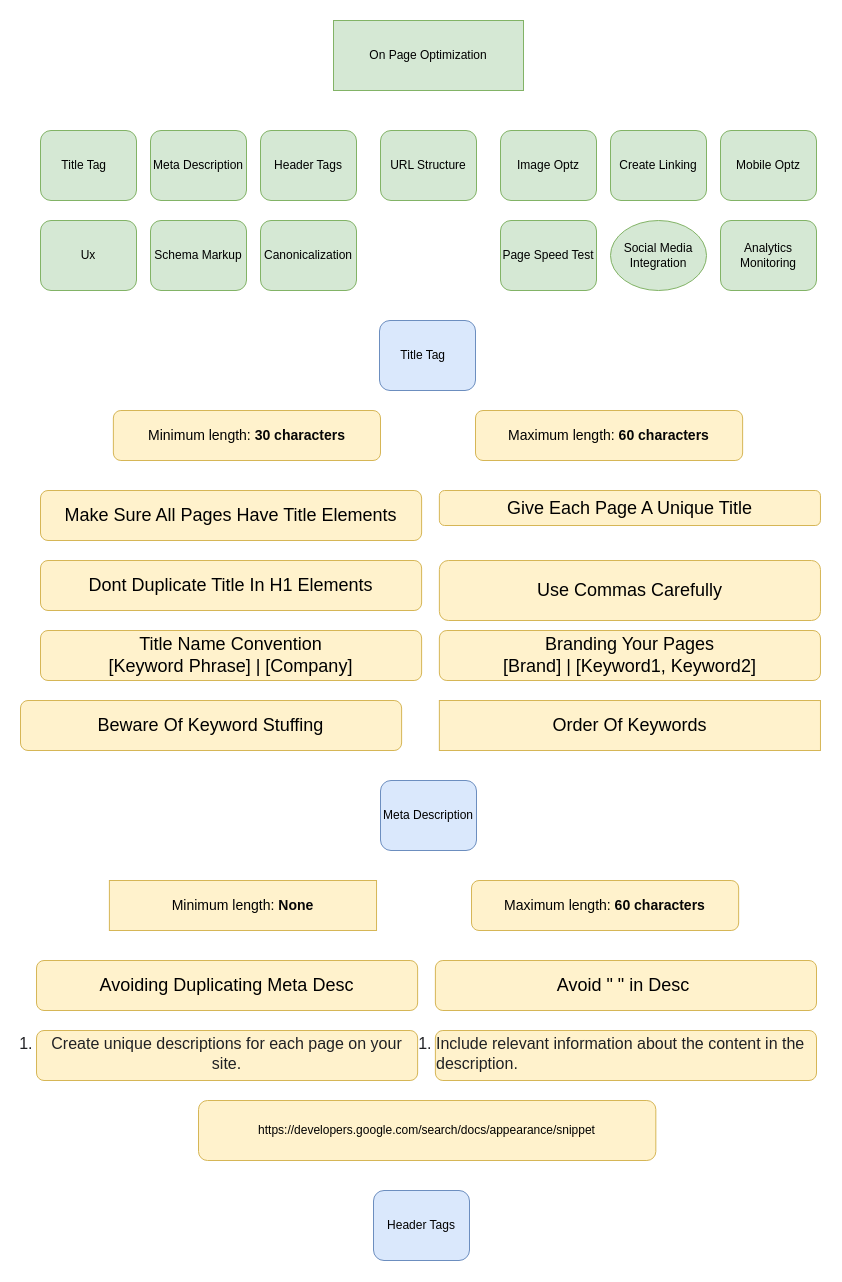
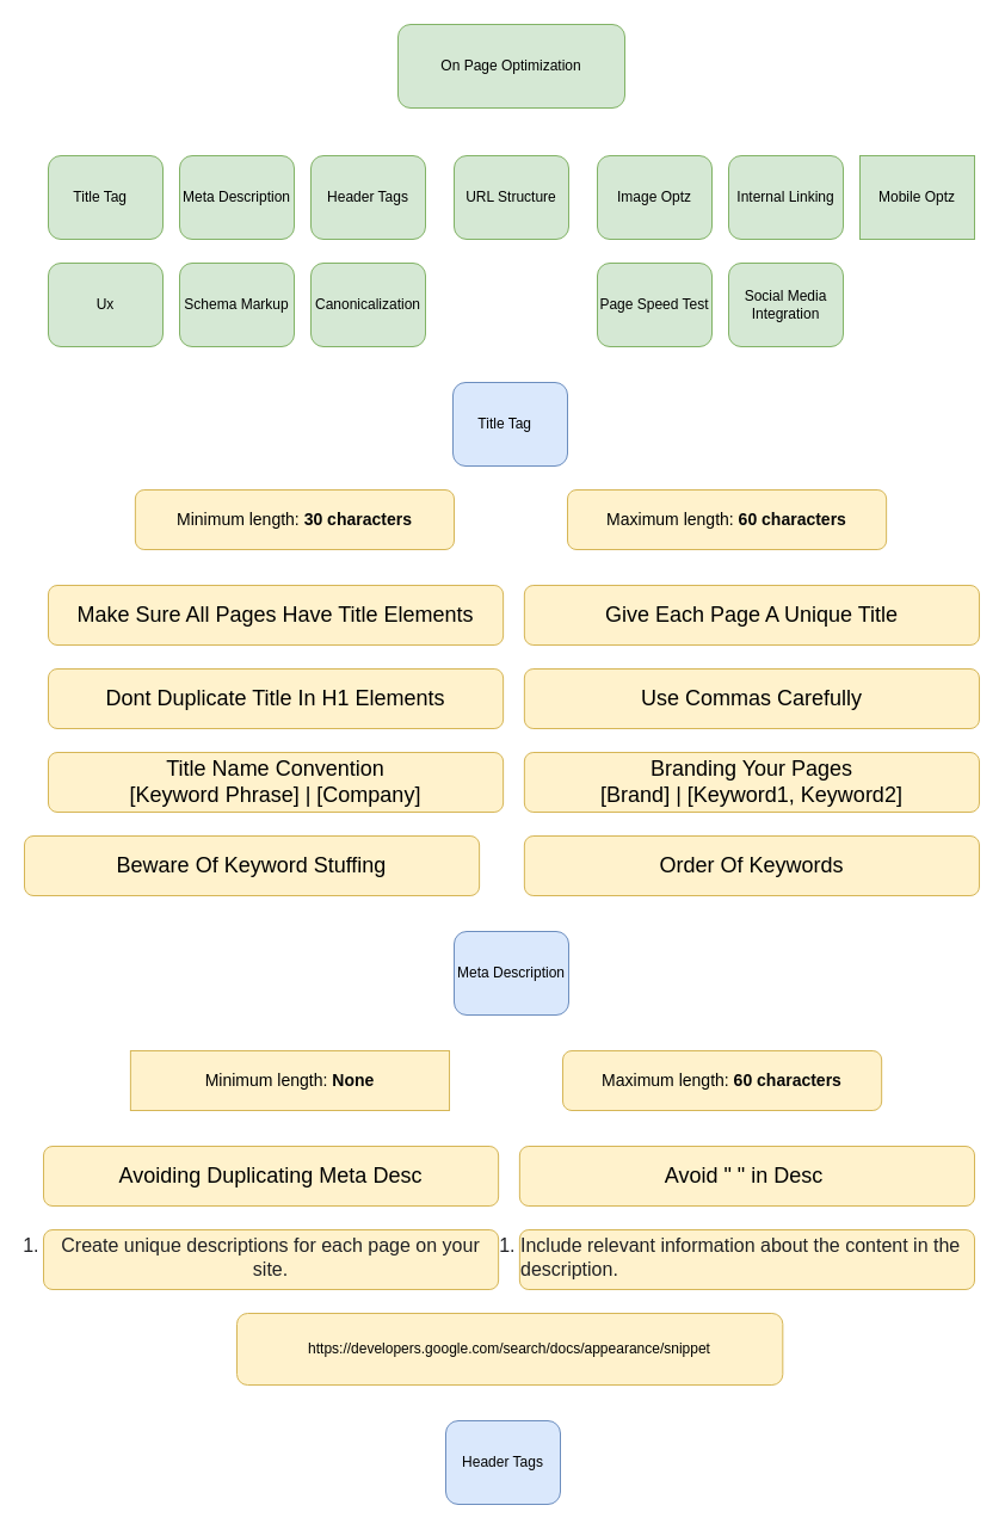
- <mxCell id="2" value="On Page Optimization" style="whiteSpace=wrap;html=1;fillColor=#d5e8d4;strokeColor=#82b366;rounded=0;" vertex="1" parent="1"><mxGeometry x="333" y="20" width="190" height="70" as="geometry" /></mxCell>
+ <mxCell id="2" value="On Page Optimization" style="rounded=1;whiteSpace=wrap;html=1;fillColor=#d5e8d4;strokeColor=#82b366;" vertex="1" parent="1"><mxGeometry x="333" y="20" width="190" height="70" as="geometry" /></mxCell>
- <mxCell id="8" value="Create Linking" style="rounded=1;whiteSpace=wrap;html=1;fillColor=#d5e8d4;strokeColor=#82b366;" vertex="1" parent="1"><mxGeometry x="610" y="130" width="96" height="70" as="geometry" /></mxCell>
+ <mxCell id="8" value="Internal Linking" style="rounded=1;whiteSpace=wrap;html=1;fillColor=#d5e8d4;strokeColor=#82b366;" vertex="1" parent="1"><mxGeometry x="610" y="130" width="96" height="70" as="geometry" /></mxCell>
- <mxCell id="9" value="Mobile Optz" style="rounded=1;whiteSpace=wrap;html=1;fillColor=#d5e8d4;strokeColor=#82b366;" vertex="1" parent="1"><mxGeometry x="720" y="130" width="96" height="70" as="geometry" /></mxCell>
+ <mxCell id="9" value="Mobile Optz" style="whiteSpace=wrap;html=1;fillColor=#d5e8d4;strokeColor=#82b366;rounded=0;" vertex="1" parent="1"><mxGeometry x="720" y="130" width="96" height="70" as="geometry" /></mxCell>
- <mxCell id="14" value="Social Media&lt;br&gt;Integration" style="ellipse;whiteSpace=wrap;html=1;fillColor=#d5e8d4;strokeColor=#82b366;" vertex="1" parent="1"><mxGeometry x="610" y="220" width="96" height="70" as="geometry" /></mxCell>
+ <mxCell id="14" value="Social Media&lt;br&gt;Integration" style="rounded=1;whiteSpace=wrap;html=1;fillColor=#d5e8d4;strokeColor=#82b366;" vertex="1" parent="1"><mxGeometry x="610" y="220" width="96" height="70" as="geometry" /></mxCell>
- <mxCell id="15" value="Analytics Monitoring" style="rounded=1;whiteSpace=wrap;html=1;fillColor=#d5e8d4;strokeColor=#82b366;" vertex="1" parent="1"><mxGeometry x="720" y="220" width="96" height="70" as="geometry" /></mxCell>
- <mxCell id="19" value="&lt;font style=&quot;font-size: 18px;&quot;&gt;Give Each Page A Unique Title&lt;/font&gt;" style="rounded=1;whiteSpace=wrap;html=1;fillColor=#fff2cc;strokeColor=#d6b656;" vertex="1" parent="1"><mxGeometry x="438.86" y="490" width="381.11" height="35" as="geometry" /></mxCell>
+ <mxCell id="19" value="&lt;font style=&quot;font-size: 18px;&quot;&gt;Give Each Page A Unique Title&lt;/font&gt;" style="rounded=1;whiteSpace=wrap;html=1;fillColor=#fff2cc;strokeColor=#d6b656;" vertex="1" parent="1"><mxGeometry x="438.86" y="490" width="381.11" height="50" as="geometry" /></mxCell>
- <mxCell id="22" value="&lt;font style=&quot;font-size: 18px;&quot;&gt;Use Commas Carefully&lt;/font&gt;" style="rounded=1;whiteSpace=wrap;html=1;fillColor=#fff2cc;strokeColor=#d6b656;" vertex="1" parent="1"><mxGeometry x="438.86" y="560" width="381.11" height="60" as="geometry" /></mxCell>
+ <mxCell id="22" value="&lt;font style=&quot;font-size: 18px;&quot;&gt;Use Commas Carefully&lt;/font&gt;" style="rounded=1;whiteSpace=wrap;html=1;fillColor=#fff2cc;strokeColor=#d6b656;" vertex="1" parent="1"><mxGeometry x="438.86" y="560" width="381.11" height="50" as="geometry" /></mxCell>
- <mxCell id="26" value="&lt;font style=&quot;font-size: 18px;&quot;&gt;Order Of Keywords&lt;br&gt;&lt;/font&gt;" style="whiteSpace=wrap;html=1;fillColor=#fff2cc;strokeColor=#d6b656;rounded=0;" vertex="1" parent="1"><mxGeometry x="438.86" y="700" width="381.11" height="50" as="geometry" /></mxCell>
+ <mxCell id="26" value="&lt;font style=&quot;font-size: 18px;&quot;&gt;Order Of Keywords&lt;br&gt;&lt;/font&gt;" style="rounded=1;whiteSpace=wrap;html=1;fillColor=#fff2cc;strokeColor=#d6b656;" vertex="1" parent="1"><mxGeometry x="438.86" y="700" width="381.11" height="50" as="geometry" /></mxCell>
